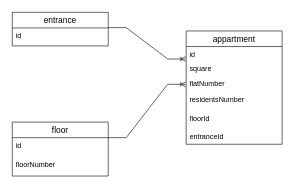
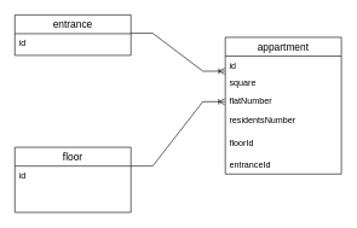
- <mxCell id="13" value="floorNumber" style="text;strokeColor=none;fillColor=none;spacingLeft=4;spacingRight=4;overflow=hidden;rotatable=0;points=[[0,0.5],[1,0.5]];portConstraint=eastwest;fontSize=12;whiteSpace=wrap;html=1;" vertex="1" parent="1"><mxGeometry x="20" y="261" width="160" height="30" as="geometry" /></mxCell>
